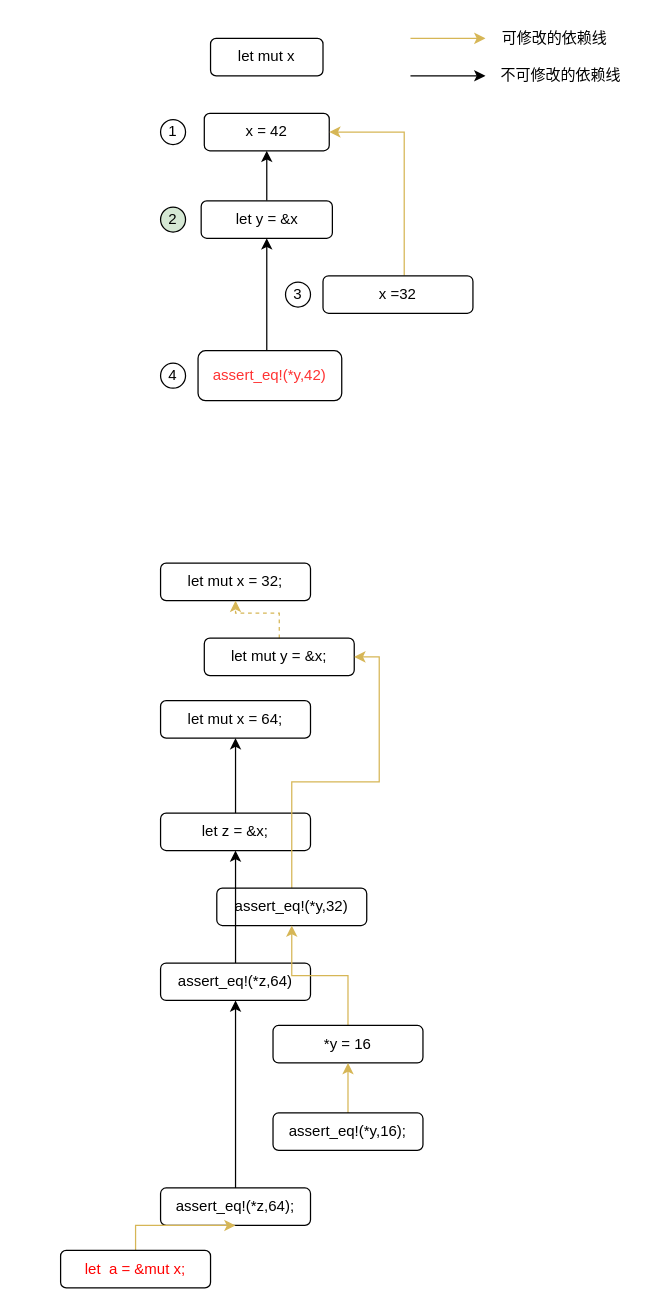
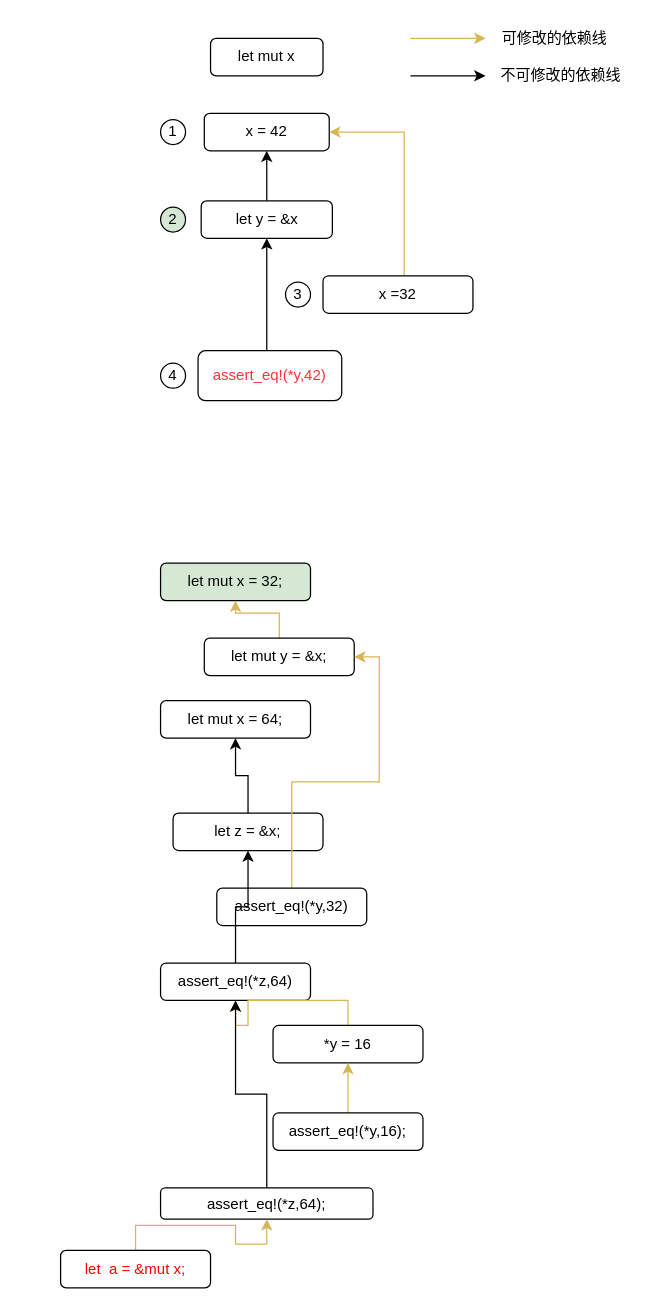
- <mxCell id="19" value="let mut x = 32;" style="rounded=1;whiteSpace=wrap;html=1;" parent="1" vertex="1"><mxGeometry x="128" y="450" width="120" height="30" as="geometry" /></mxCell>
+ <mxCell id="19" value="let mut x = 32;" style="rounded=1;whiteSpace=wrap;html=1;fillColor=#d5e8d4;" parent="1" vertex="1"><mxGeometry x="128" y="450" width="120" height="30" as="geometry" /></mxCell>
- <mxCell id="20" value="" style="edgeStyle=orthogonalEdgeStyle;rounded=0;orthogonalLoop=1;jettySize=auto;html=1;fontColor=#000000;fillColor=#fff2cc;strokeColor=#d6b656;dashed=1;" parent="1" source="21" target="19" edge="1"><mxGeometry relative="1" as="geometry" /></mxCell>
+ <mxCell id="20" value="" style="edgeStyle=orthogonalEdgeStyle;rounded=0;orthogonalLoop=1;jettySize=auto;html=1;fontColor=#000000;fillColor=#fff2cc;strokeColor=#d6b656;" parent="1" source="21" target="19" edge="1"><mxGeometry relative="1" as="geometry" /></mxCell>
- <mxCell id="23" value="let z = &amp;amp;x;" style="rounded=1;whiteSpace=wrap;html=1;fontColor=#000000;fillColor=none;" parent="1" vertex="1"><mxGeometry x="128" y="650" width="120" height="30" as="geometry" /></mxCell>
+ <mxCell id="23" value="let z = &amp;amp;x;" style="rounded=1;whiteSpace=wrap;html=1;fontColor=#000000;fillColor=none;" parent="1" vertex="1"><mxGeometry x="138" y="650" width="120" height="30" as="geometry" /></mxCell>
- <mxCell id="29" style="edgeStyle=orthogonalEdgeStyle;rounded=0;orthogonalLoop=1;jettySize=auto;html=1;entryX=0.5;entryY=1;entryDx=0;entryDy=0;fontColor=#000000;strokeColor=#d6b656;fillColor=#fff2cc;" parent="1" source="30" target="26" edge="1"><mxGeometry relative="1" as="geometry" /></mxCell>
+ <mxCell id="29" style="edgeStyle=orthogonalEdgeStyle;rounded=0;orthogonalLoop=1;jettySize=auto;html=1;fontColor=#000000;strokeColor=#d6b656;fillColor=#fff2cc;" parent="1" source="30" target="28" edge="1"><mxGeometry relative="1" as="geometry" /></mxCell>
- <mxCell id="34" value="assert_eq!(*z,64);" style="rounded=1;whiteSpace=wrap;html=1;fontColor=#000000;fillColor=none;" parent="1" vertex="1"><mxGeometry x="128" y="950" width="120" height="30" as="geometry" /></mxCell>
+ <mxCell id="34" value="assert_eq!(*z,64);" style="rounded=1;whiteSpace=wrap;html=1;fontColor=#000000;fillColor=none;" parent="1" vertex="1"><mxGeometry x="128" y="950" width="170" height="25" as="geometry" /></mxCell>
